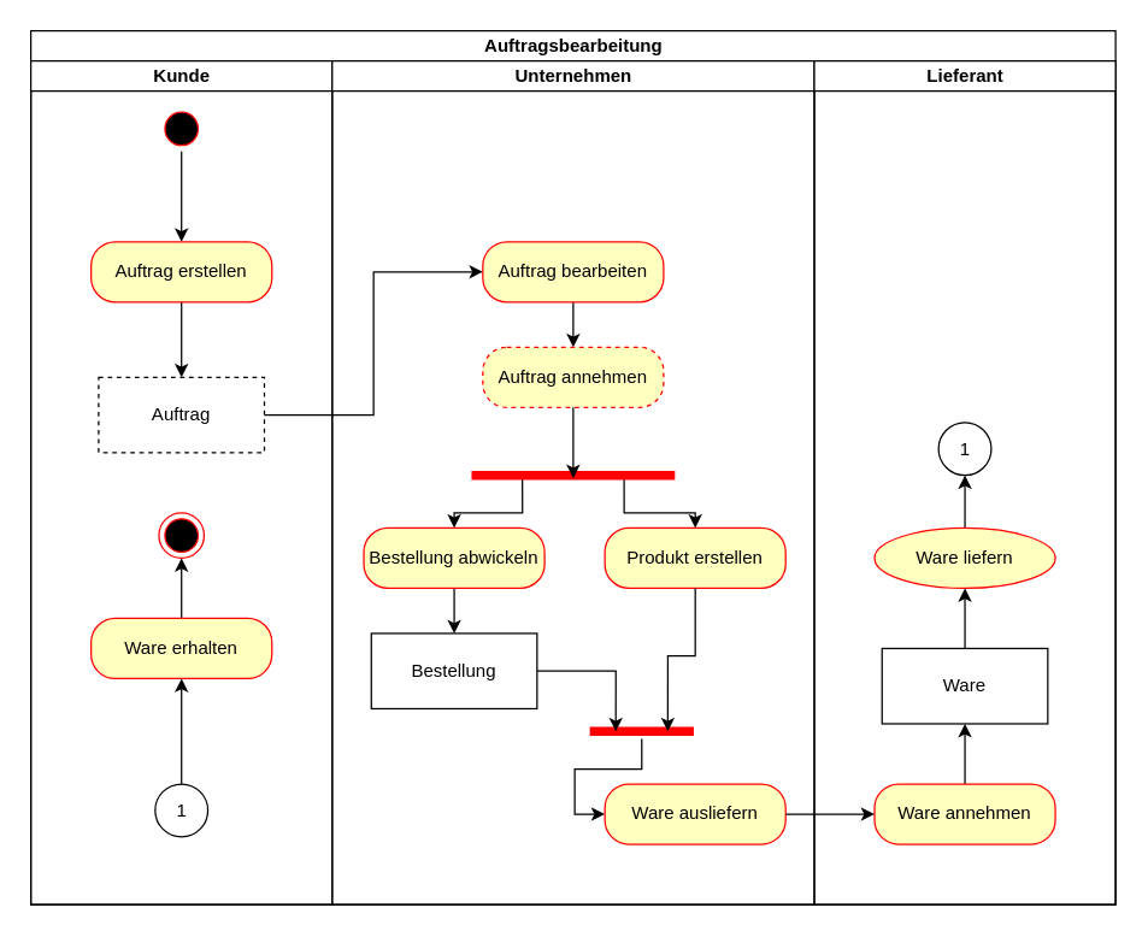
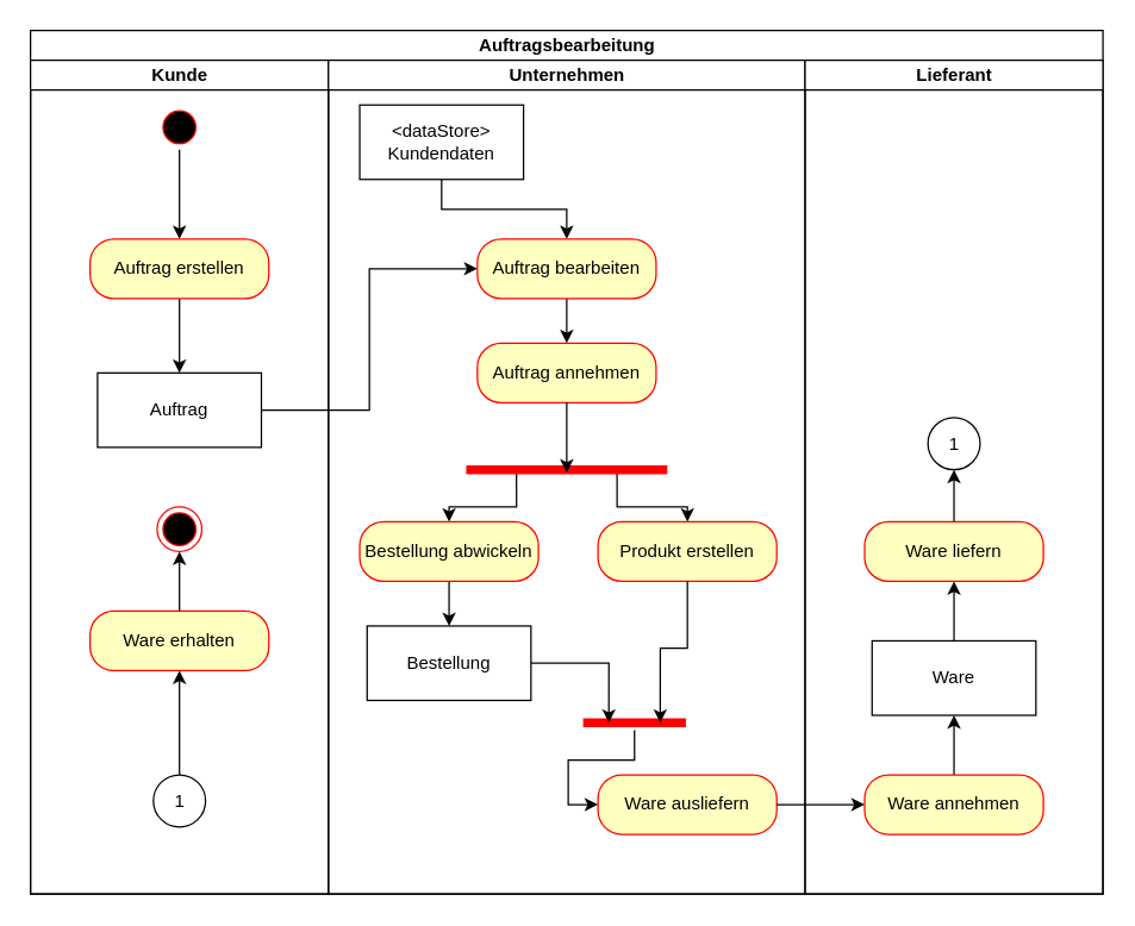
+ <mxCell id="16" value="&lt;div&gt;&amp;lt;dataStore&amp;gt;&lt;/div&gt;&lt;div&gt;Kundendaten&lt;/div&gt;" style="html=1;whiteSpace=wrap;" vertex="1" parent="14"><mxGeometry x="21" y="30" width="110" height="50" as="geometry" /></mxCell>
+ <mxCell id="15" style="edgeStyle=orthogonalEdgeStyle;rounded=0;orthogonalLoop=1;jettySize=auto;html=1;entryX=0.5;entryY=0;entryDx=0;entryDy=0;" edge="1" parent="14" source="16" target="18"><mxGeometry relative="1" as="geometry" /></mxCell>
- <mxCell id="19" value="Auftrag annehmen" style="rounded=1;whiteSpace=wrap;html=1;arcSize=40;fontColor=#000000;fillColor=#ffffc0;strokeColor=#ff0000;dashed=1;" vertex="1" parent="14"><mxGeometry x="100" y="190" width="120" height="40" as="geometry" /></mxCell>
+ <mxCell id="19" value="Auftrag annehmen" style="rounded=1;whiteSpace=wrap;html=1;arcSize=40;fontColor=#000000;fillColor=#ffffc0;strokeColor=#ff0000;" vertex="1" parent="14"><mxGeometry x="100" y="190" width="120" height="40" as="geometry" /></mxCell>
- <mxCell id="9" value="Auftrag" style="html=1;whiteSpace=wrap;dashed=1;" vertex="1" parent="3"><mxGeometry x="45" y="210" width="110" height="50" as="geometry" /></mxCell>
+ <mxCell id="9" value="Auftrag" style="html=1;whiteSpace=wrap;" vertex="1" parent="3"><mxGeometry x="45" y="210" width="110" height="50" as="geometry" /></mxCell>
- <mxCell id="40" value="Ware liefern" style="ellipse;whiteSpace=wrap;html=1;arcSize=40;fontColor=#000000;fillColor=#ffffc0;strokeColor=#ff0000;" vertex="1" parent="33"><mxGeometry x="40" y="310" width="120" height="40" as="geometry" /></mxCell>
+ <mxCell id="40" value="Ware liefern" style="rounded=1;whiteSpace=wrap;html=1;arcSize=40;fontColor=#000000;fillColor=#ffffc0;strokeColor=#ff0000;" vertex="1" parent="33"><mxGeometry x="40" y="310" width="120" height="40" as="geometry" /></mxCell>
